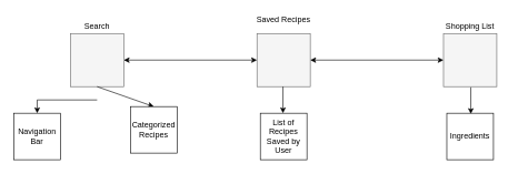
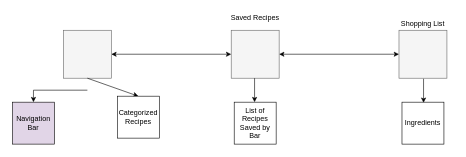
- <mxCell id="6" value="Search" style="text;html=1;strokeColor=none;fillColor=none;align=center;verticalAlign=middle;whiteSpace=wrap;rounded=0;" vertex="1" parent="1"><mxGeometry x="105" y="30" width="80" height="20" as="geometry" /></mxCell>
- <mxCell id="12" value="Navigation Bar" style="whiteSpace=wrap;html=1;aspect=fixed;" vertex="1" parent="1"><mxGeometry x="20" y="170" width="70" height="70" as="geometry" /></mxCell>
+ <mxCell id="12" value="Navigation Bar" style="whiteSpace=wrap;html=1;aspect=fixed;fillColor=#e1d5e7;" vertex="1" parent="1"><mxGeometry x="20" y="170" width="70" height="70" as="geometry" /></mxCell>
- <mxCell id="13" value="List of Recipes Saved by User" style="whiteSpace=wrap;html=1;aspect=fixed;" vertex="1" parent="1"><mxGeometry x="390" y="170" width="70" height="70" as="geometry" /></mxCell>
+ <mxCell id="13" value="List of Recipes Saved by Bar" style="whiteSpace=wrap;html=1;aspect=fixed;" vertex="1" parent="1"><mxGeometry x="390" y="170" width="70" height="70" as="geometry" /></mxCell>
